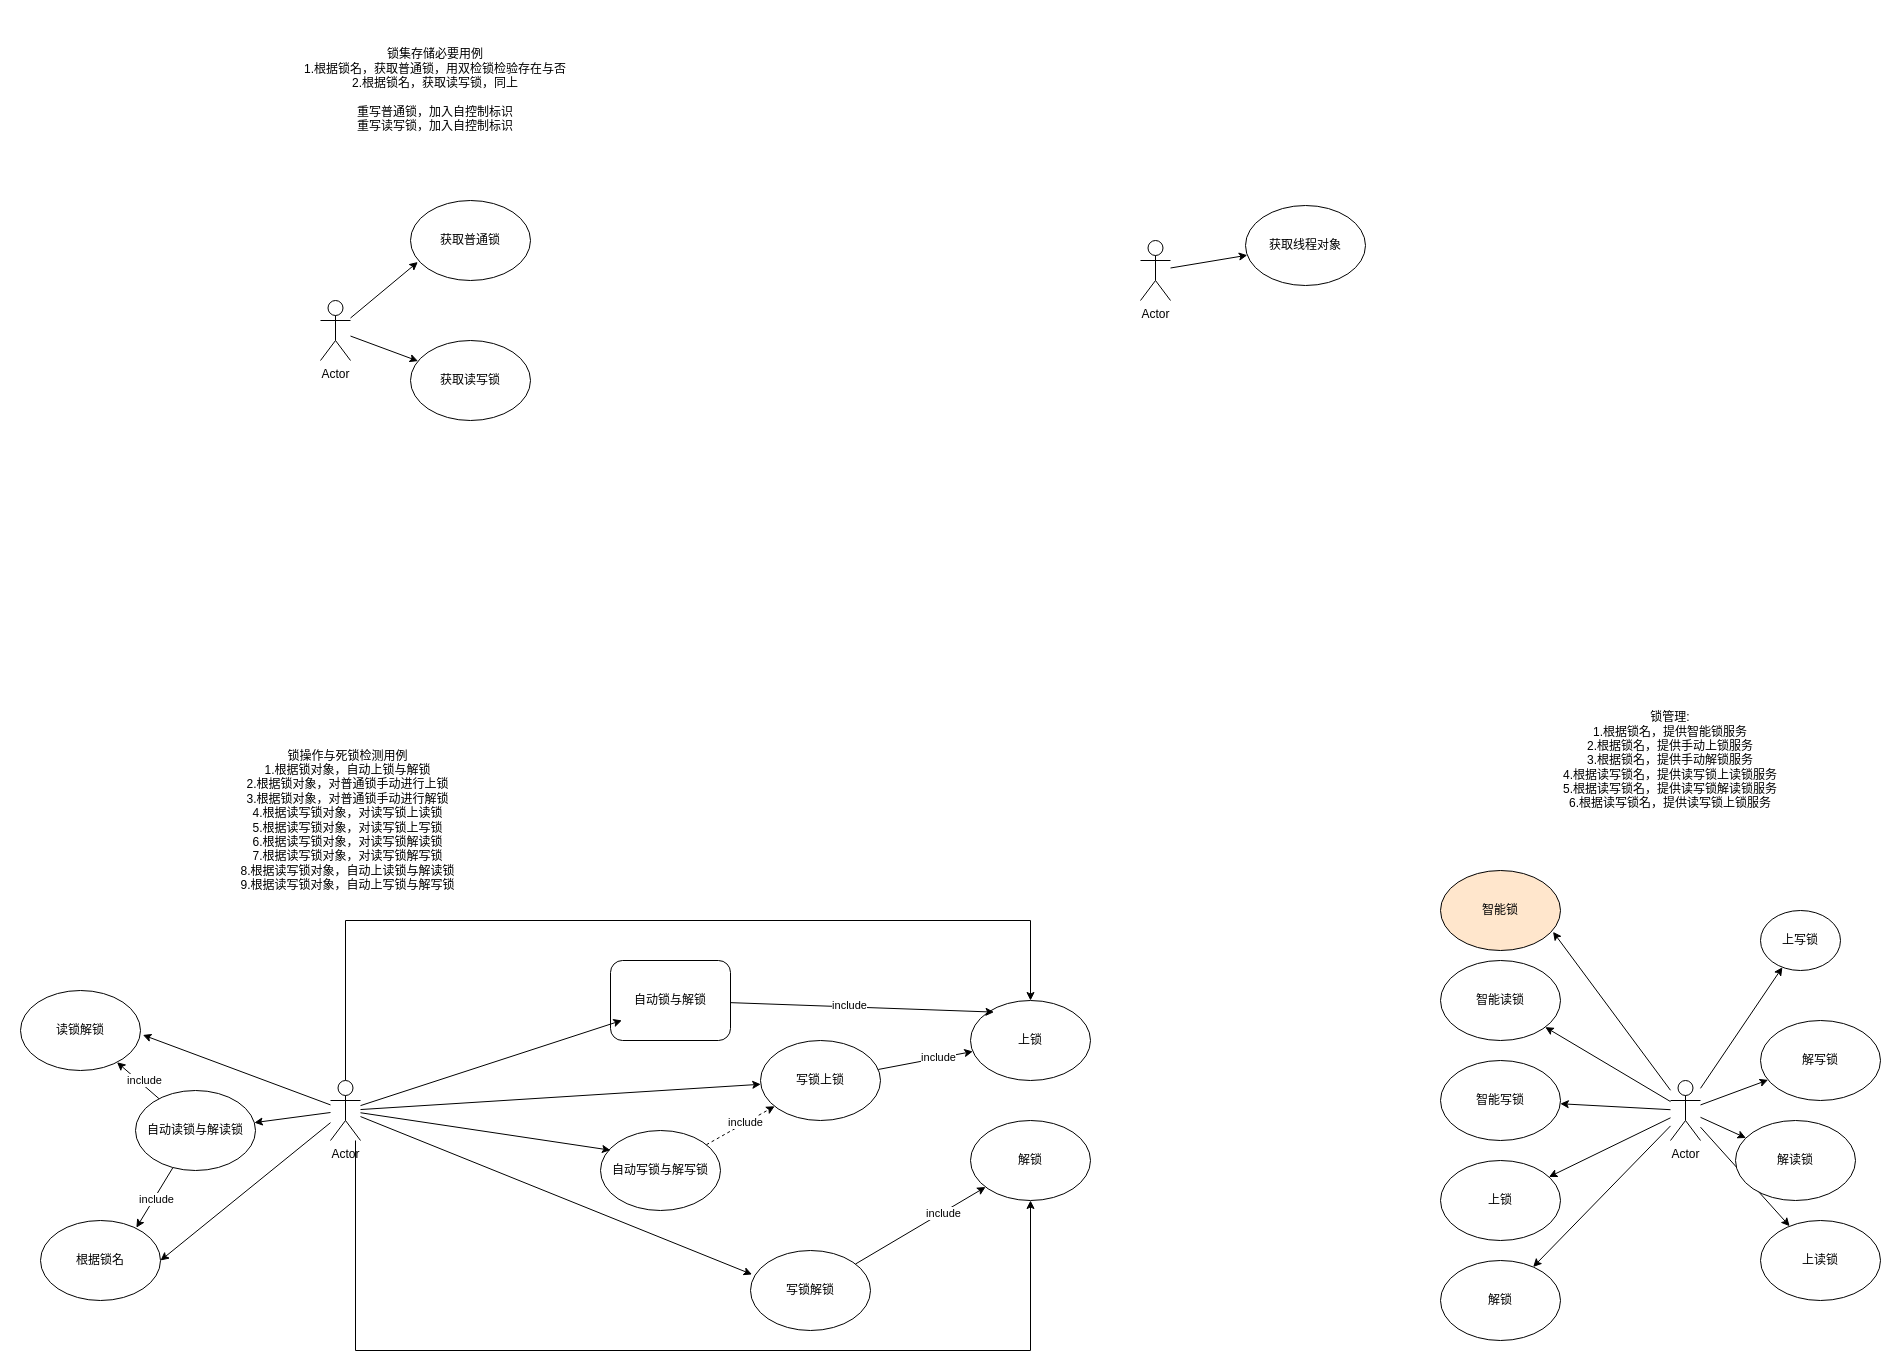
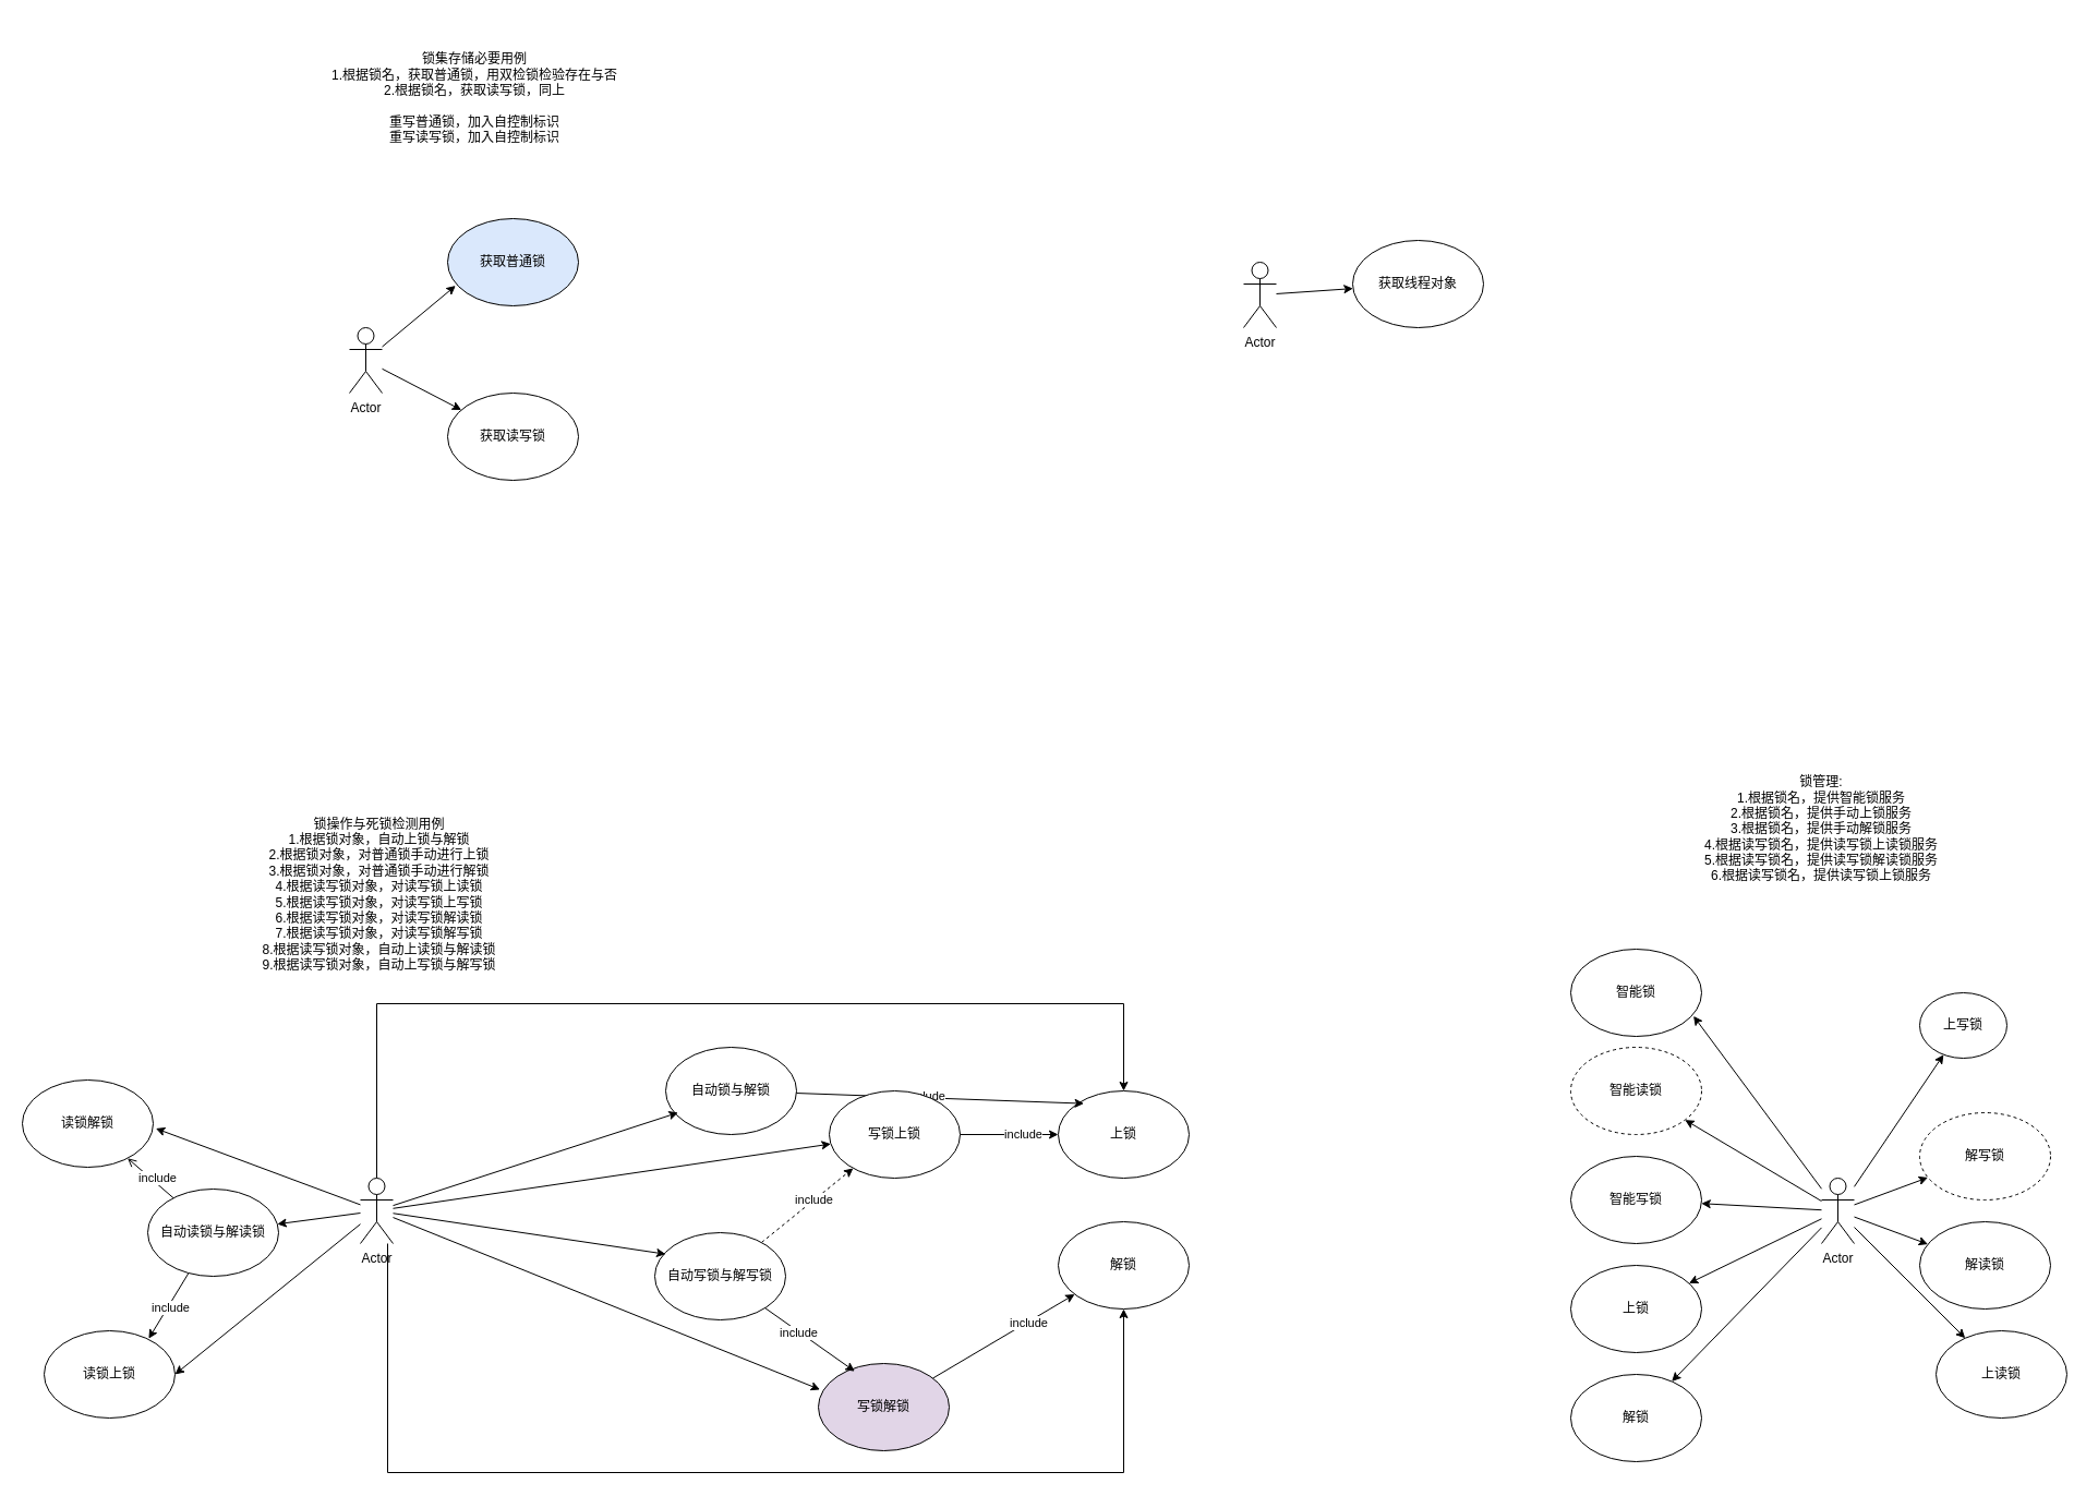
- <mxCell id="5" value="获取普通锁" style="ellipse;whiteSpace=wrap;html=1;" vertex="1" parent="1"><mxGeometry x="410" y="200" width="120" height="80" as="geometry" /></mxCell>
+ <mxCell id="5" value="获取普通锁" style="ellipse;whiteSpace=wrap;html=1;fillColor=#dae8fc;" vertex="1" parent="1"><mxGeometry x="410" y="200" width="120" height="80" as="geometry" /></mxCell>
- <mxCell id="15" value="获取线程对象" style="ellipse;whiteSpace=wrap;html=1;" vertex="1" parent="1"><mxGeometry x="1245" y="205" width="120" height="80" as="geometry" /></mxCell>
+ <mxCell id="15" value="获取线程对象" style="ellipse;whiteSpace=wrap;html=1;" vertex="1" parent="1"><mxGeometry x="1240" y="220" width="120" height="80" as="geometry" /></mxCell>
- <mxCell id="6" value="获取读写锁" style="ellipse;whiteSpace=wrap;html=1;" vertex="1" parent="1"><mxGeometry x="410" y="340" width="120" height="80" as="geometry" /></mxCell>
+ <mxCell id="6" value="获取读写锁" style="ellipse;whiteSpace=wrap;html=1;" vertex="1" parent="1"><mxGeometry x="410" y="360" width="120" height="80" as="geometry" /></mxCell>
- <mxCell id="55" value="智能锁" style="ellipse;whiteSpace=wrap;html=1;fillColor=#ffe6cc;" vertex="1" parent="1"><mxGeometry x="1440" y="870" width="120" height="80" as="geometry" /></mxCell>
+ <mxCell id="55" value="智能锁" style="ellipse;whiteSpace=wrap;html=1;" vertex="1" parent="1"><mxGeometry x="1440" y="870" width="120" height="80" as="geometry" /></mxCell>
- <mxCell id="16" value="自动锁与解锁" style="whiteSpace=wrap;html=1;rounded=1;" vertex="1" parent="1"><mxGeometry x="610" y="960" width="120" height="80" as="geometry" /></mxCell>
+ <mxCell id="16" value="自动锁与解锁" style="ellipse;whiteSpace=wrap;html=1;" vertex="1" parent="1"><mxGeometry x="610" y="960" width="120" height="80" as="geometry" /></mxCell>
- <mxCell id="56" value="智能读锁" style="ellipse;whiteSpace=wrap;html=1;" vertex="1" parent="1"><mxGeometry x="1440" y="960" width="120" height="80" as="geometry" /></mxCell>
+ <mxCell id="56" value="智能读锁" style="ellipse;whiteSpace=wrap;html=1;dashed=1;" vertex="1" parent="1"><mxGeometry x="1440" y="960" width="120" height="80" as="geometry" /></mxCell>
- <mxCell id="63" value="解写锁" style="ellipse;whiteSpace=wrap;html=1;" vertex="1" parent="1"><mxGeometry x="1760" y="1020" width="120" height="80" as="geometry" /></mxCell>
+ <mxCell id="63" value="解写锁" style="ellipse;whiteSpace=wrap;html=1;dashed=1;" vertex="1" parent="1"><mxGeometry x="1760" y="1020" width="120" height="80" as="geometry" /></mxCell>
- <mxCell id="44" style="edgeStyle=none;rounded=0;orthogonalLoop=1;jettySize=auto;html=1;" edge="1" parent="1" source="46" target="19"><mxGeometry relative="1" as="geometry" /></mxCell>
+ <mxCell id="44" style="edgeStyle=none;rounded=0;orthogonalLoop=1;jettySize=auto;html=1;endArrow=open;" edge="1" parent="1" source="46" target="19"><mxGeometry relative="1" as="geometry" /></mxCell>
- <mxCell id="43" value="写锁上锁" style="ellipse;whiteSpace=wrap;html=1;" vertex="1" parent="1"><mxGeometry x="760" y="1040" width="120" height="80" as="geometry" /></mxCell>
+ <mxCell id="43" value="写锁上锁" style="ellipse;whiteSpace=wrap;html=1;" vertex="1" parent="1"><mxGeometry x="760" y="1000" width="120" height="80" as="geometry" /></mxCell>
- <mxCell id="61" value="解读锁" style="ellipse;whiteSpace=wrap;html=1;" vertex="1" parent="1"><mxGeometry x="1735" y="1120" width="120" height="80" as="geometry" /></mxCell>
+ <mxCell id="61" value="解读锁" style="ellipse;whiteSpace=wrap;html=1;" vertex="1" parent="1"><mxGeometry x="1760" y="1120" width="120" height="80" as="geometry" /></mxCell>
+ <mxCell id="53" style="edgeStyle=none;rounded=0;orthogonalLoop=1;jettySize=auto;html=1;entryX=0.278;entryY=0.09;entryDx=0;entryDy=0;entryPerimeter=0;" edge="1" parent="1" source="49" target="23"><mxGeometry relative="1" as="geometry" /></mxCell>
+ <mxCell id="54" value="include" style="edgeLabel;html=1;align=center;verticalAlign=middle;resizable=0;points=[];" vertex="1" connectable="0" parent="53"><mxGeometry x="-0.265" y="-1" relative="1" as="geometry"><mxPoint x="1" as="offset" /></mxGeometry></mxCell>
- <mxCell id="20" value="根据锁名" style="ellipse;whiteSpace=wrap;html=1;" vertex="1" parent="1"><mxGeometry x="40" y="1220" width="120" height="80" as="geometry" /></mxCell>
+ <mxCell id="20" value="读锁上锁" style="ellipse;whiteSpace=wrap;html=1;" vertex="1" parent="1"><mxGeometry x="40" y="1220" width="120" height="80" as="geometry" /></mxCell>
- <mxCell id="60" value="上读锁" style="ellipse;whiteSpace=wrap;html=1;" vertex="1" parent="1"><mxGeometry x="1760" y="1220" width="120" height="80" as="geometry" /></mxCell>
+ <mxCell id="60" value="上读锁" style="ellipse;whiteSpace=wrap;html=1;" vertex="1" parent="1"><mxGeometry x="1775" y="1220" width="120" height="80" as="geometry" /></mxCell>
- <mxCell id="23" value="写锁解锁" style="ellipse;whiteSpace=wrap;html=1;" vertex="1" parent="1"><mxGeometry x="750" y="1250" width="120" height="80" as="geometry" /></mxCell>
+ <mxCell id="23" value="写锁解锁" style="ellipse;whiteSpace=wrap;html=1;fillColor=#e1d5e7;" vertex="1" parent="1"><mxGeometry x="750" y="1250" width="120" height="80" as="geometry" /></mxCell>
